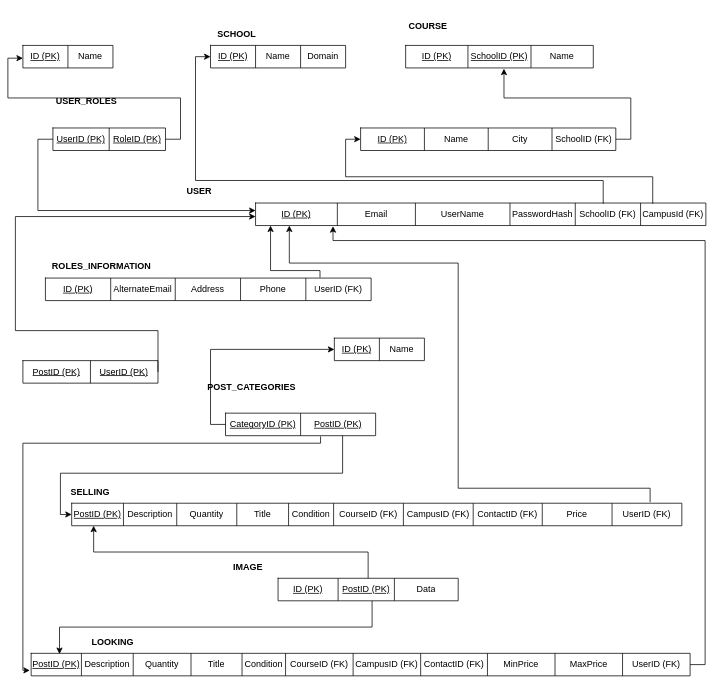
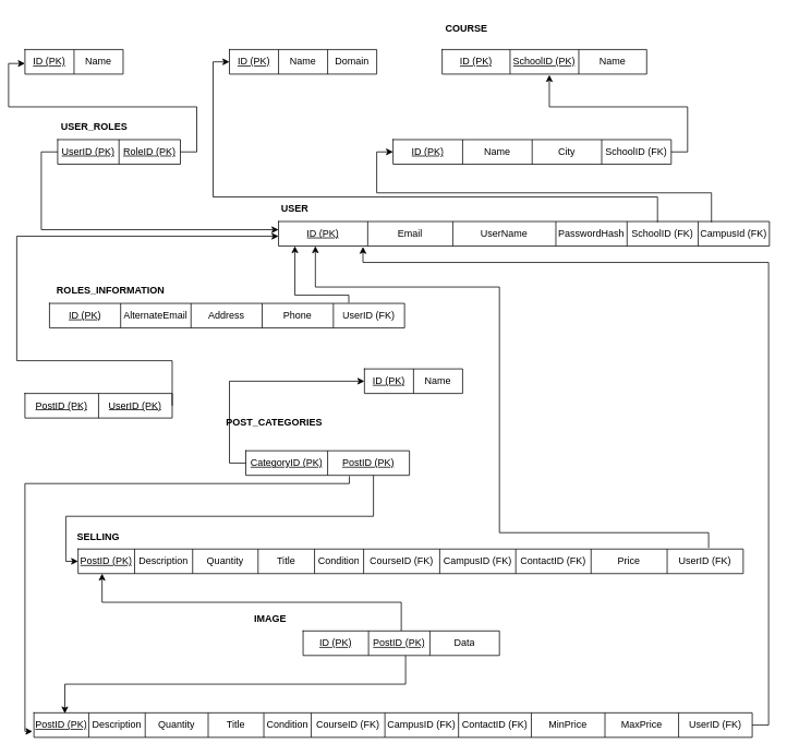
- <mxCell id="6" value="&lt;b&gt;SCHOOL&lt;/b&gt;" style="text;html=1;strokeColor=none;fillColor=none;align=center;verticalAlign=middle;whiteSpace=wrap;rounded=0;" parent="1" vertex="1"><mxGeometry x="280" y="30" width="70" height="30" as="geometry" /></mxCell>
- <mxCell id="3" value="&lt;b&gt;USER_ROLES&lt;/b&gt;" style="text;html=1;strokeColor=none;fillColor=none;align=center;verticalAlign=middle;whiteSpace=wrap;rounded=0;" parent="1" vertex="1"><mxGeometry x="70" y="120" width="90" height="30" as="geometry" /></mxCell>
+ <mxCell id="3" value="&lt;b&gt;USER_ROLES&lt;/b&gt;" style="text;html=1;strokeColor=none;fillColor=none;align=center;verticalAlign=middle;whiteSpace=wrap;rounded=0;" parent="1" vertex="1"><mxGeometry x="70" y="140" width="90" height="30" as="geometry" /></mxCell>
- <mxCell id="2" value="&lt;b&gt;USER&lt;/b&gt;" style="text;html=1;strokeColor=none;fillColor=none;align=center;verticalAlign=middle;whiteSpace=wrap;rounded=0;" parent="1" vertex="1"><mxGeometry x="235" y="240" width="60" height="30" as="geometry" /></mxCell>
+ <mxCell id="2" value="&lt;b&gt;USER&lt;/b&gt;" style="text;html=1;strokeColor=none;fillColor=none;align=center;verticalAlign=middle;whiteSpace=wrap;rounded=0;" parent="1" vertex="1"><mxGeometry x="330" y="240" width="60" height="30" as="geometry" /></mxCell>
- <mxCell id="74" value="&lt;b&gt;LOOKING&lt;/b&gt;" style="text;html=1;strokeColor=none;fillColor=none;align=center;verticalAlign=middle;whiteSpace=wrap;rounded=0;" parent="1" vertex="1"><mxGeometry x="120" y="840" width="60" height="30" as="geometry" /></mxCell>
